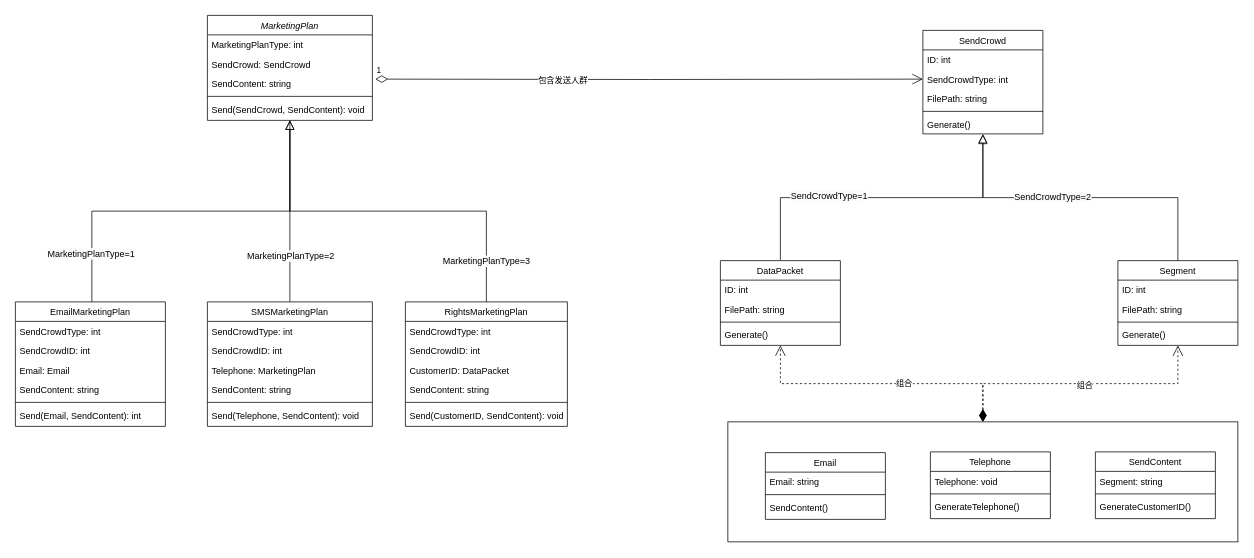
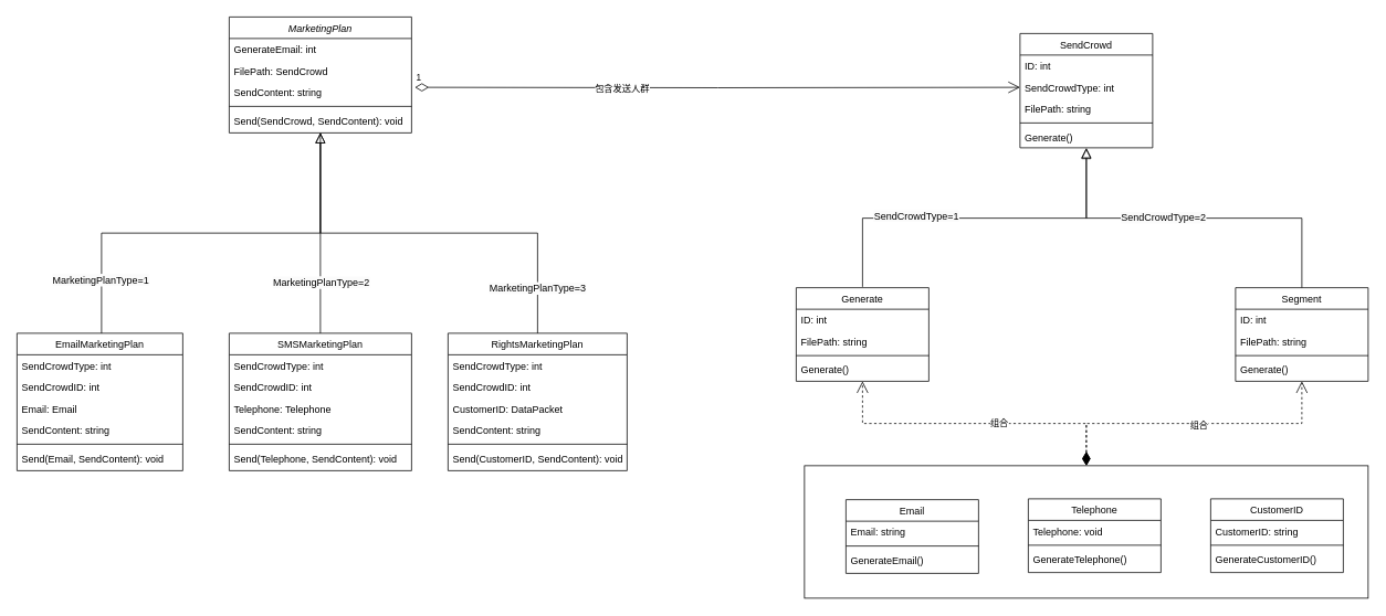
- <mxCell id="3" value="MarketingPlanType: int" style="text;align=left;verticalAlign=top;spacingLeft=4;spacingRight=4;overflow=hidden;rotatable=0;points=[[0,0.5],[1,0.5]];portConstraint=eastwest;rounded=0;shadow=0;html=0;" parent="2" vertex="1"><mxGeometry y="26" width="220" height="26" as="geometry" /></mxCell>
+ <mxCell id="3" value="GenerateEmail: int" style="text;align=left;verticalAlign=top;spacingLeft=4;spacingRight=4;overflow=hidden;rotatable=0;points=[[0,0.5],[1,0.5]];portConstraint=eastwest;rounded=0;shadow=0;html=0;" parent="2" vertex="1"><mxGeometry y="26" width="220" height="26" as="geometry" /></mxCell>
- <mxCell id="4" value="SendCrowd: SendCrowd" style="text;align=left;verticalAlign=top;spacingLeft=4;spacingRight=4;overflow=hidden;rotatable=0;points=[[0,0.5],[1,0.5]];portConstraint=eastwest;rounded=0;shadow=0;html=0;" parent="2" vertex="1"><mxGeometry y="52" width="220" height="26" as="geometry" /></mxCell>
+ <mxCell id="4" value="FilePath: SendCrowd" style="text;align=left;verticalAlign=top;spacingLeft=4;spacingRight=4;overflow=hidden;rotatable=0;points=[[0,0.5],[1,0.5]];portConstraint=eastwest;rounded=0;shadow=0;html=0;" parent="2" vertex="1"><mxGeometry y="52" width="220" height="26" as="geometry" /></mxCell>
- <mxCell id="41" value="DataPacket" style="swimlane;fontStyle=0;align=center;verticalAlign=top;childLayout=stackLayout;horizontal=1;startSize=26;horizontalStack=0;resizeParent=1;resizeLast=0;collapsible=1;marginBottom=0;rounded=0;shadow=0;strokeWidth=1;" parent="1" vertex="1"><mxGeometry x="960" y="347" width="160" height="113" as="geometry"><mxRectangle x="130" y="380" width="160" height="26" as="alternateBounds" /></mxGeometry></mxCell>
+ <mxCell id="41" value="Generate" style="swimlane;fontStyle=0;align=center;verticalAlign=top;childLayout=stackLayout;horizontal=1;startSize=26;horizontalStack=0;resizeParent=1;resizeLast=0;collapsible=1;marginBottom=0;rounded=0;shadow=0;strokeWidth=1;" parent="1" vertex="1"><mxGeometry x="960" y="347" width="160" height="113" as="geometry"><mxRectangle x="130" y="380" width="160" height="26" as="alternateBounds" /></mxGeometry></mxCell>
- <mxCell id="20" value="Telephone: MarketingPlan" style="text;align=left;verticalAlign=top;spacingLeft=4;spacingRight=4;overflow=hidden;rotatable=0;points=[[0,0.5],[1,0.5]];portConstraint=eastwest;" vertex="1" parent="17"><mxGeometry y="78" width="220" height="26" as="geometry" /></mxCell>
+ <mxCell id="20" value="Telephone: Telephone" style="text;align=left;verticalAlign=top;spacingLeft=4;spacingRight=4;overflow=hidden;rotatable=0;points=[[0,0.5],[1,0.5]];portConstraint=eastwest;" vertex="1" parent="17"><mxGeometry y="78" width="220" height="26" as="geometry" /></mxCell>
- <mxCell id="14" value="Send(Email, SendContent): int" style="text;align=left;verticalAlign=top;spacingLeft=4;spacingRight=4;overflow=hidden;rotatable=0;points=[[0,0.5],[1,0.5]];portConstraint=eastwest;" vertex="1" parent="8"><mxGeometry y="138" width="200" height="28" as="geometry" /></mxCell>
+ <mxCell id="14" value="Send(Email, SendContent): void" style="text;align=left;verticalAlign=top;spacingLeft=4;spacingRight=4;overflow=hidden;rotatable=0;points=[[0,0.5],[1,0.5]];portConstraint=eastwest;" vertex="1" parent="8"><mxGeometry y="138" width="200" height="28" as="geometry" /></mxCell>
- <mxCell id="64" value="SendContent" style="swimlane;fontStyle=0;align=center;verticalAlign=top;childLayout=stackLayout;horizontal=1;startSize=26;horizontalStack=0;resizeParent=1;resizeLast=0;collapsible=1;marginBottom=0;rounded=0;shadow=0;strokeWidth=1;" vertex="1" parent="1"><mxGeometry x="1460" y="602" width="160" height="89" as="geometry"><mxRectangle x="130" y="380" width="160" height="26" as="alternateBounds" /></mxGeometry></mxCell>
+ <mxCell id="64" value="CustomerID" style="swimlane;fontStyle=0;align=center;verticalAlign=top;childLayout=stackLayout;horizontal=1;startSize=26;horizontalStack=0;resizeParent=1;resizeLast=0;collapsible=1;marginBottom=0;rounded=0;shadow=0;strokeWidth=1;" vertex="1" parent="1"><mxGeometry x="1460" y="602" width="160" height="89" as="geometry"><mxRectangle x="130" y="380" width="160" height="26" as="alternateBounds" /></mxGeometry></mxCell>
- <mxCell id="65" value="Segment: string" style="text;align=left;verticalAlign=top;spacingLeft=4;spacingRight=4;overflow=hidden;rotatable=0;points=[[0,0.5],[1,0.5]];portConstraint=eastwest;rounded=0;shadow=0;html=0;" vertex="1" parent="64"><mxGeometry y="26" width="160" height="26" as="geometry" /></mxCell>
+ <mxCell id="65" value="CustomerID: string" style="text;align=left;verticalAlign=top;spacingLeft=4;spacingRight=4;overflow=hidden;rotatable=0;points=[[0,0.5],[1,0.5]];portConstraint=eastwest;rounded=0;shadow=0;html=0;" vertex="1" parent="64"><mxGeometry y="26" width="160" height="26" as="geometry" /></mxCell>
- <mxCell id="59" value="SendContent()" style="text;align=left;verticalAlign=top;spacingLeft=4;spacingRight=4;overflow=hidden;rotatable=0;points=[[0,0.5],[1,0.5]];portConstraint=eastwest;" vertex="1" parent="56"><mxGeometry y="60" width="160" height="26" as="geometry" /></mxCell>
+ <mxCell id="59" value="GenerateEmail()" style="text;align=left;verticalAlign=top;spacingLeft=4;spacingRight=4;overflow=hidden;rotatable=0;points=[[0,0.5],[1,0.5]];portConstraint=eastwest;" vertex="1" parent="56"><mxGeometry y="60" width="160" height="26" as="geometry" /></mxCell>
